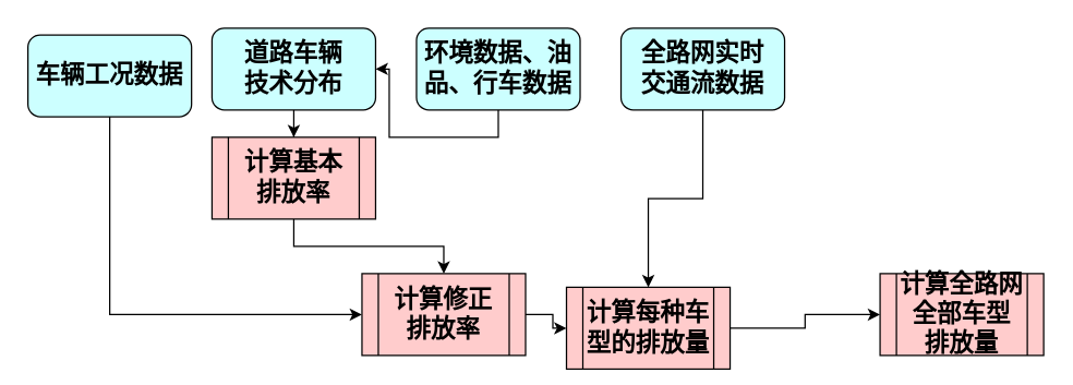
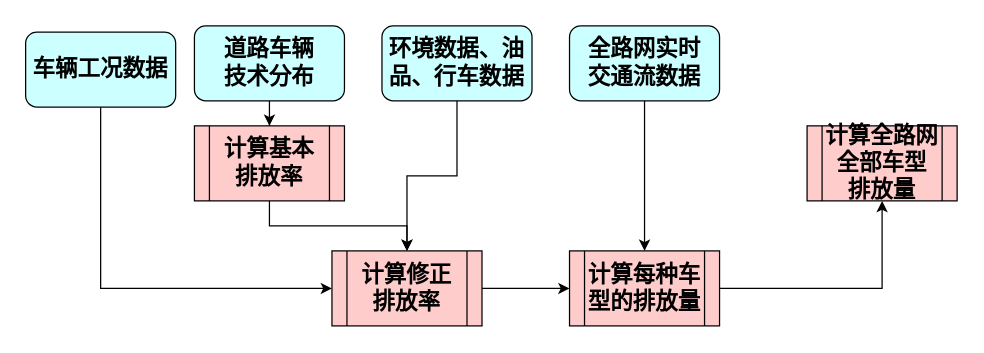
- <mxCell id="6" style="edgeStyle=orthogonalEdgeStyle;rounded=0;orthogonalLoop=1;jettySize=auto;html=1;exitX=0.5;exitY=1;exitDx=0;exitDy=0;" parent="1" source="7" target="9" edge="1"><mxGeometry relative="1" as="geometry" /></mxCell>
+ <mxCell id="6" style="edgeStyle=orthogonalEdgeStyle;rounded=0;orthogonalLoop=1;jettySize=auto;html=1;exitX=0.5;exitY=1;exitDx=0;exitDy=0;entryX=0.5;entryY=0;entryDx=0;entryDy=0;" parent="1" source="7" target="13" edge="1"><mxGeometry relative="1" as="geometry" /></mxCell>
- <mxCell id="16" value="&lt;font style=&quot;font-size: 18px&quot;&gt;&lt;b&gt;计算全路网全部车型&lt;br&gt;排放量&lt;/b&gt;&lt;/font&gt;" style="shape=process;whiteSpace=wrap;html=1;backgroundOutline=1;fillColor=#FFCCCC;" parent="1" vertex="1"><mxGeometry x="645" y="200" width="120" height="60" as="geometry" /></mxCell>
+ <mxCell id="16" value="&lt;font style=&quot;font-size: 18px&quot;&gt;&lt;b&gt;计算全路网全部车型&lt;br&gt;排放量&lt;/b&gt;&lt;/font&gt;" style="shape=process;whiteSpace=wrap;html=1;backgroundOutline=1;fillColor=#FFCCCC;" parent="1" vertex="1"><mxGeometry x="645" y="100" width="120" height="60" as="geometry" /></mxCell>
- <mxCell id="15" value="&lt;font style=&quot;font-size: 18px&quot;&gt;&lt;b&gt;计算每种车型的排放量&lt;/b&gt;&lt;/font&gt;" style="shape=process;whiteSpace=wrap;html=1;backgroundOutline=1;fillColor=#FFCCCC;" parent="1" vertex="1"><mxGeometry x="415" y="210" width="120" height="60" as="geometry" /></mxCell>
+ <mxCell id="15" value="&lt;font style=&quot;font-size: 18px&quot;&gt;&lt;b&gt;计算每种车型的排放量&lt;/b&gt;&lt;/font&gt;" style="shape=process;whiteSpace=wrap;html=1;backgroundOutline=1;fillColor=#FFCCCC;" parent="1" vertex="1"><mxGeometry x="455" y="200" width="120" height="60" as="geometry" /></mxCell>
